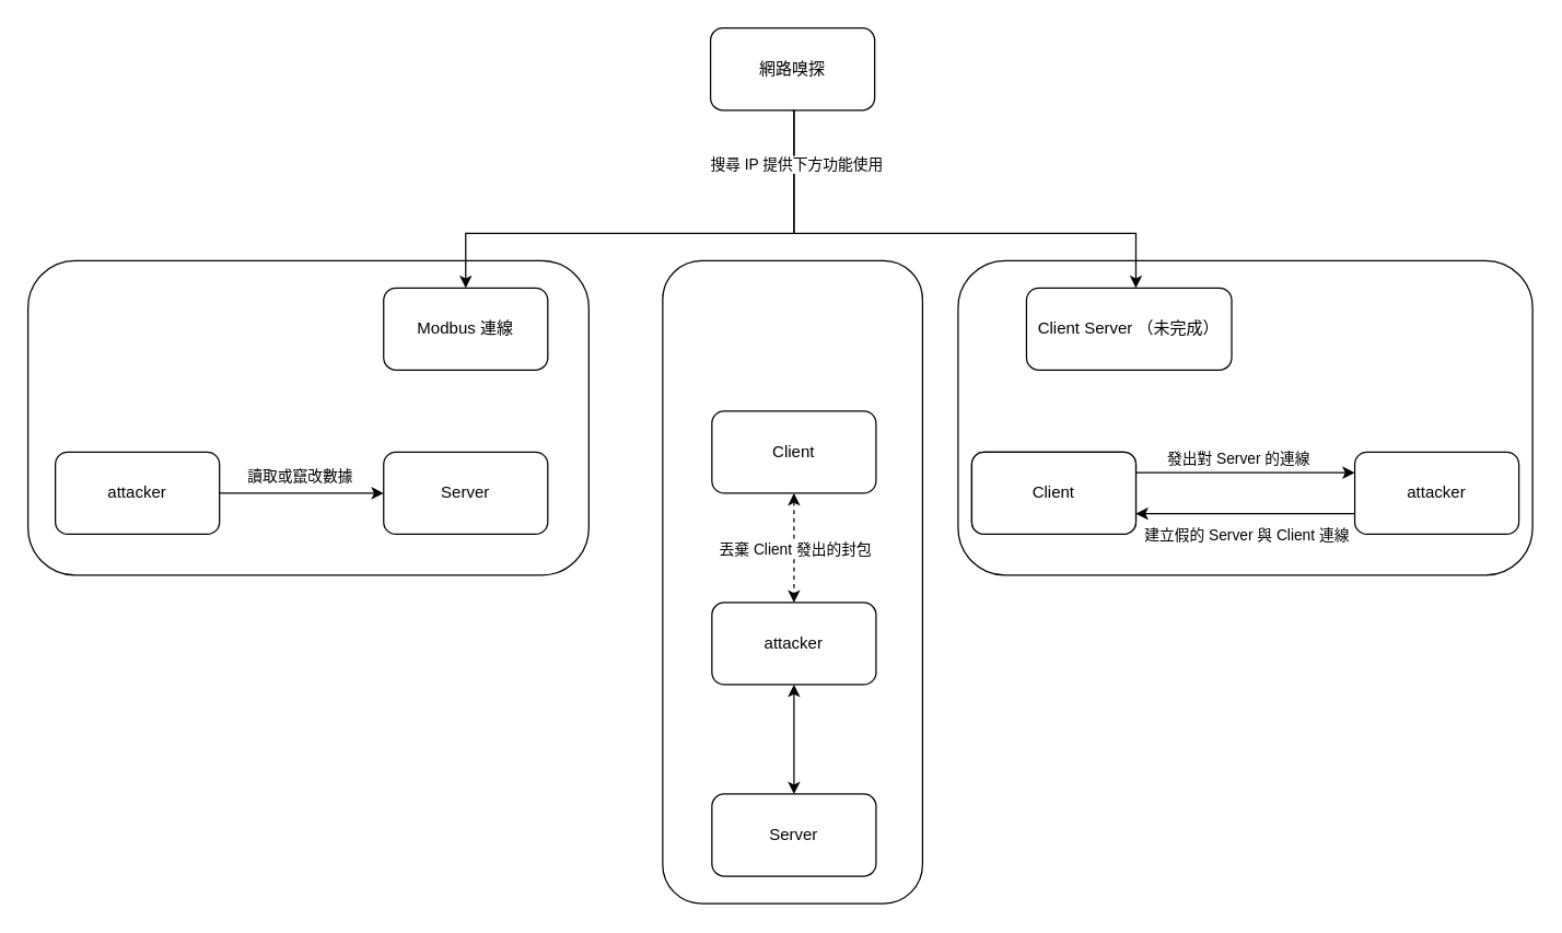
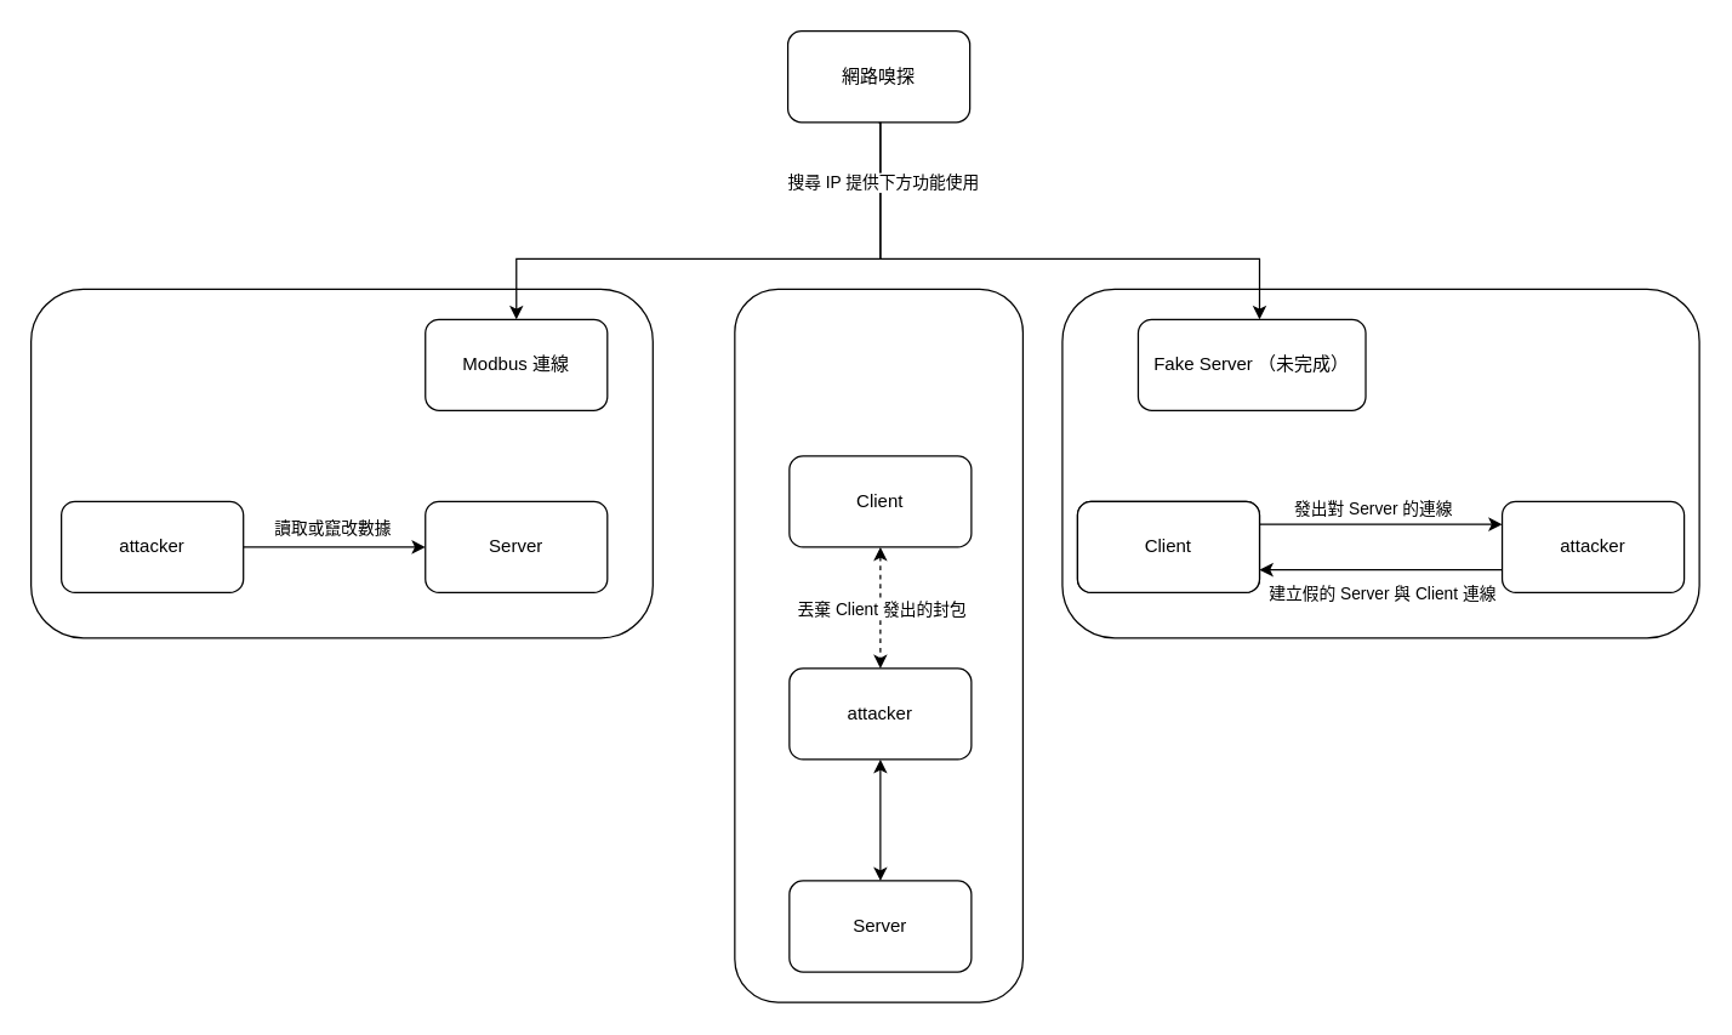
- <mxCell id="10" value="Client Server （未完成）" style="rounded=1;whiteSpace=wrap;html=1;" vertex="1" parent="1"><mxGeometry x="750" y="210" width="150" height="60" as="geometry" /></mxCell>
+ <mxCell id="10" value="Fake Server （未完成）" style="rounded=1;whiteSpace=wrap;html=1;" vertex="1" parent="1"><mxGeometry x="750" y="210" width="150" height="60" as="geometry" /></mxCell>
